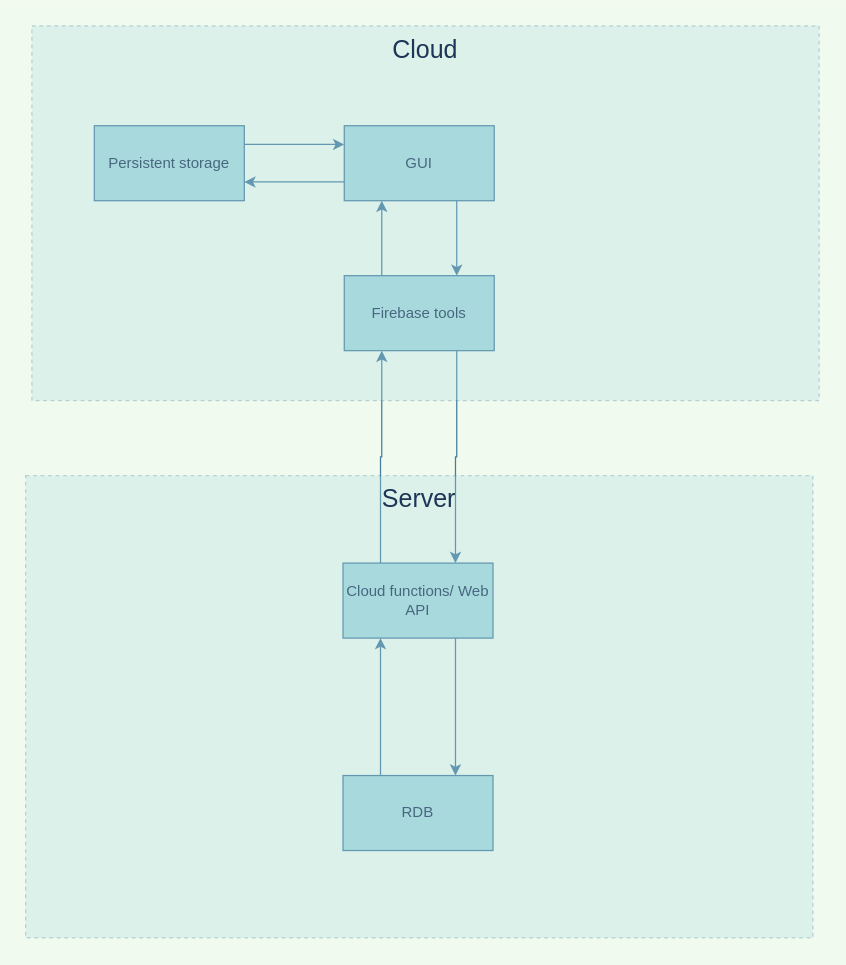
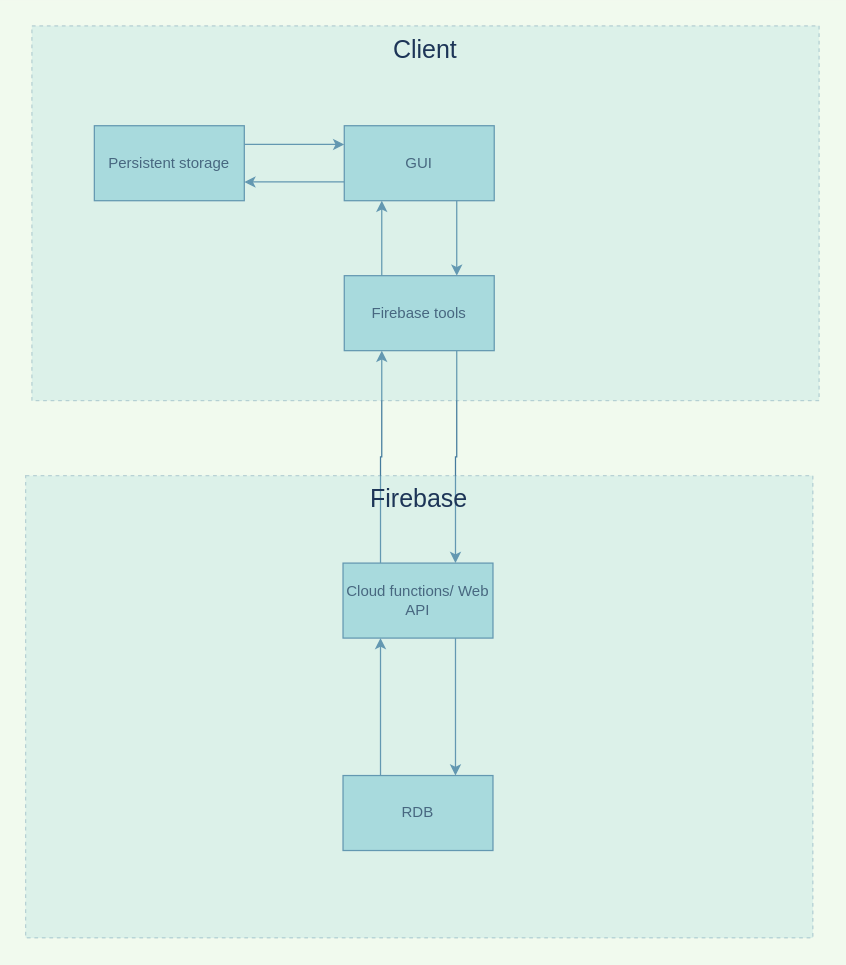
- <mxCell id="16" value="&lt;font style=&quot;font-size: 20px;&quot;&gt;Cloud&lt;/font&gt;" style="rounded=0;whiteSpace=wrap;html=1;dashed=1;opacity=30;verticalAlign=top;fillColor=#A8DADC;strokeColor=#457B9D;fontColor=#1D3557;" parent="15" vertex="1"><mxGeometry x="25" y="20" width="630" height="300" as="geometry" /></mxCell>
+ <mxCell id="16" value="&lt;font style=&quot;font-size: 20px;&quot;&gt;Client&lt;/font&gt;" style="rounded=0;whiteSpace=wrap;html=1;dashed=1;opacity=30;verticalAlign=top;fillColor=#A8DADC;strokeColor=#457B9D;fontColor=#1D3557;" parent="15" vertex="1"><mxGeometry x="25" y="20" width="630" height="300" as="geometry" /></mxCell>
- <mxCell id="17" value="&lt;font style=&quot;font-size: 20px;&quot;&gt;Server&lt;/font&gt;" style="rounded=0;whiteSpace=wrap;html=1;dashed=1;opacity=30;verticalAlign=top;fillColor=#A8DADC;strokeColor=#457B9D;fontColor=#1D3557;" parent="15" vertex="1"><mxGeometry x="20" y="380" width="630" height="370" as="geometry" /></mxCell>
+ <mxCell id="17" value="&lt;font style=&quot;font-size: 20px;&quot;&gt;Firebase&lt;/font&gt;" style="rounded=0;whiteSpace=wrap;html=1;dashed=1;opacity=30;verticalAlign=top;fillColor=#A8DADC;strokeColor=#457B9D;fontColor=#1D3557;" parent="15" vertex="1"><mxGeometry x="20" y="380" width="630" height="370" as="geometry" /></mxCell>
